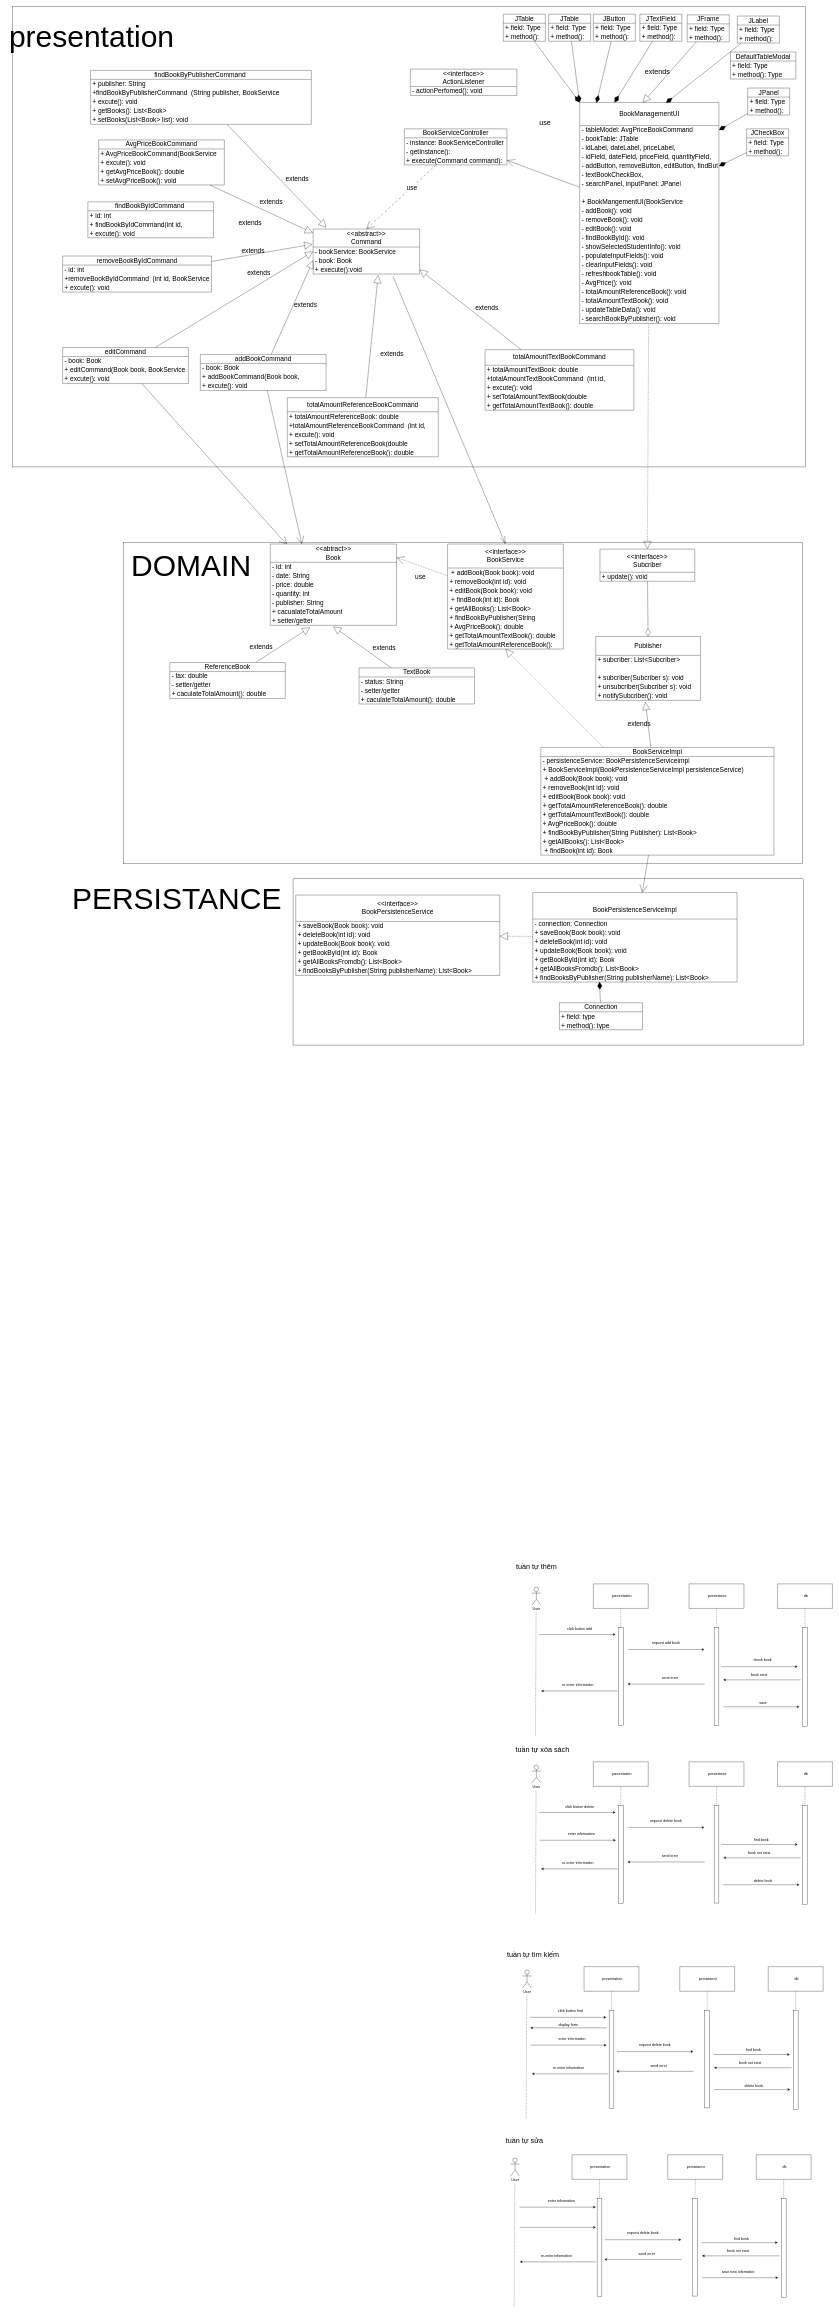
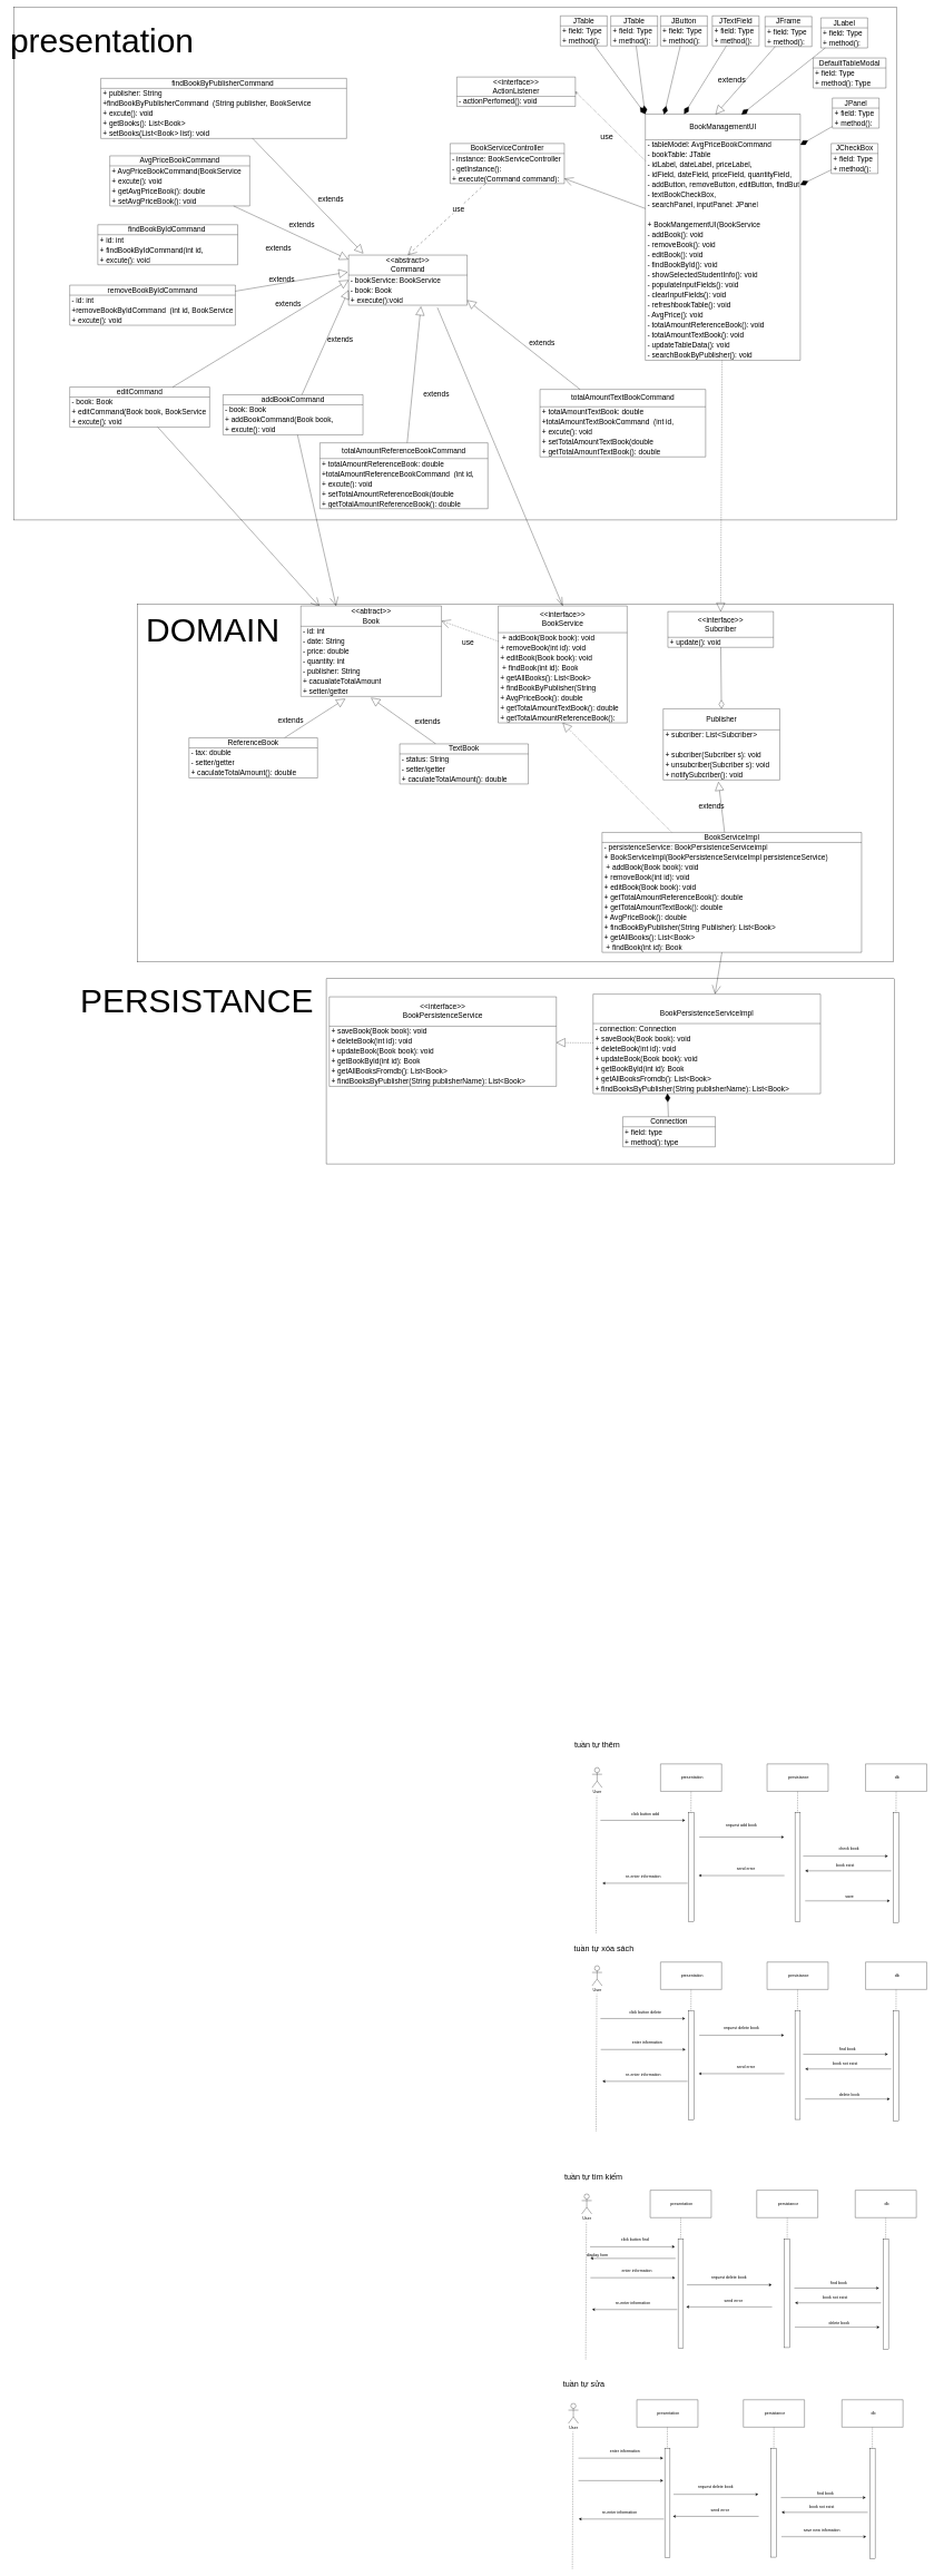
+ <mxCell id="5" style="edgeStyle=none;html=1;entryX=1;entryY=0.5;entryDx=0;entryDy=0;endArrow=open;endFill=0;dashed=1;" parent="1" source="6" target="244" edge="1"><mxGeometry relative="1" as="geometry" /></mxCell>
- <mxCell id="260" value="request add book" style="text;html=1;strokeColor=none;fillColor=none;align=center;verticalAlign=middle;whiteSpace=wrap;rounded=0;" parent="1" vertex="1"><mxGeometry x="2155" y="5462" width="129" height="30" as="geometry" /></mxCell>
+ <mxCell id="260" value="request add book" style="text;html=1;strokeColor=none;fillColor=none;align=center;verticalAlign=middle;whiteSpace=wrap;rounded=0;" parent="1" vertex="1"><mxGeometry x="2155" y="5447" width="129" height="30" as="geometry" /></mxCell>
- <mxCell id="309" value="display form" style="text;html=1;align=center;verticalAlign=middle;resizable=0;points=[];autosize=1;strokeColor=none;fillColor=none;" parent="1" vertex="1"><mxGeometry x="1851" y="6736" width="83" height="26" as="geometry" /></mxCell>
+ <mxCell id="309" value="display form" style="text;html=1;align=center;verticalAlign=middle;resizable=0;points=[];autosize=1;strokeColor=none;fillColor=none;" parent="1" vertex="1"><mxGeometry x="1746" y="6736" width="83" height="26" as="geometry" /></mxCell>
